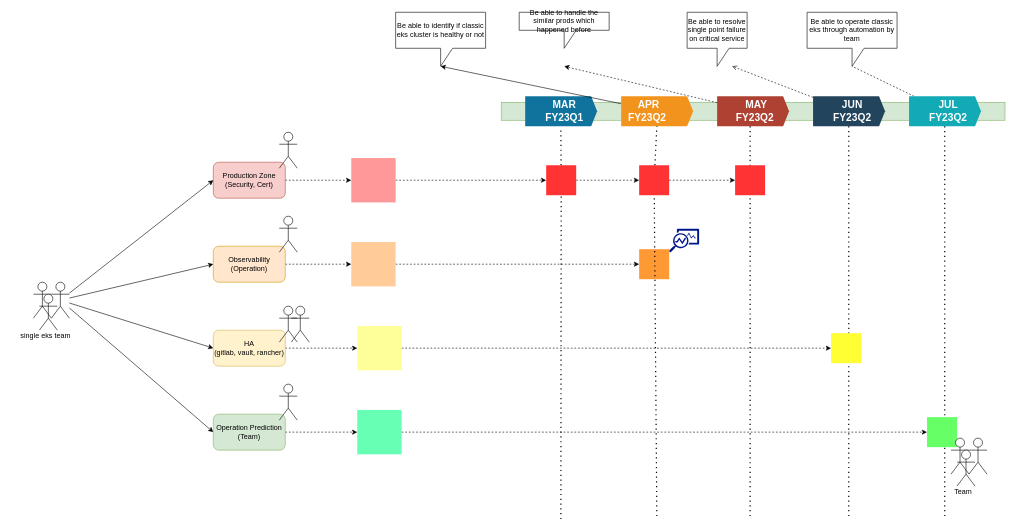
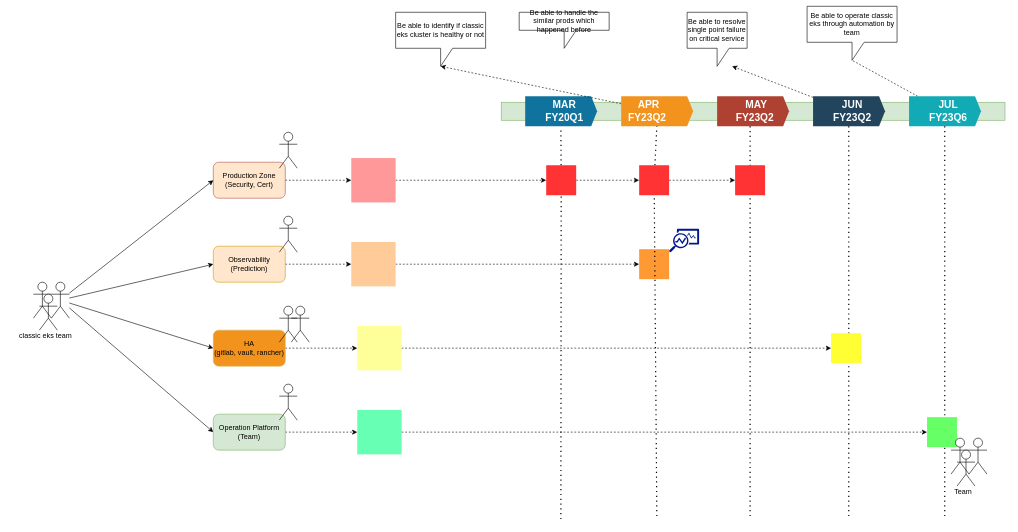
- <mxCell id="49" value="&lt;span style=&quot;background-color: initial;&quot;&gt;Be able to operate classic eks through automation by team&lt;/span&gt;" style="shape=callout;whiteSpace=wrap;html=1;perimeter=calloutPerimeter;fillStyle=auto;align=center;" vertex="1" parent="1"><mxGeometry x="1345" y="20" width="150" height="90" as="geometry" /></mxCell>
+ <mxCell id="49" value="&lt;span style=&quot;background-color: initial;&quot;&gt;Be able to operate classic eks through automation by team&lt;/span&gt;" style="shape=callout;whiteSpace=wrap;html=1;perimeter=calloutPerimeter;fillStyle=auto;align=center;" vertex="1" parent="1"><mxGeometry x="1345" y="10" width="150" height="90" as="geometry" /></mxCell>
- <mxCell id="31" style="edgeStyle=none;rounded=0;orthogonalLoop=1;jettySize=auto;html=1;entryX=0;entryY=0;entryDx=75;entryDy=90;entryPerimeter=0;dashed=1;endArrow=open;" edge="1" parent="1" source="32" target="48"><mxGeometry relative="1" as="geometry" /></mxCell>
+ <mxCell id="31" style="edgeStyle=none;rounded=0;orthogonalLoop=1;jettySize=auto;html=1;entryX=0;entryY=0;entryDx=75;entryDy=90;entryPerimeter=0;dashed=1;" edge="1" parent="1" source="32" target="48"><mxGeometry relative="1" as="geometry" /></mxCell>
- <mxCell id="27" style="edgeStyle=none;rounded=0;orthogonalLoop=1;jettySize=auto;html=1;entryX=0;entryY=0;entryDx=75;entryDy=90;entryPerimeter=0;dashed=0;" edge="1" parent="1" source="28" target="47"><mxGeometry relative="1" as="geometry" /></mxCell>
+ <mxCell id="27" style="edgeStyle=none;rounded=0;orthogonalLoop=1;jettySize=auto;html=1;entryX=0;entryY=0;entryDx=75;entryDy=90;entryPerimeter=0;dashed=1;" edge="1" parent="1" source="28" target="47"><mxGeometry relative="1" as="geometry" /></mxCell>
- <mxCell id="29" style="edgeStyle=none;rounded=0;orthogonalLoop=1;jettySize=auto;html=1;entryX=0;entryY=0;entryDx=75;entryDy=90;entryPerimeter=0;dashed=1;" edge="1" parent="1" source="30" target="46"><mxGeometry relative="1" as="geometry" /></mxCell>
- <mxCell id="26" value="MAR&lt;br&gt;FY23Q1" style="shape=mxgraph.infographic.ribbonSimple;notch1=0;notch2=10;notch=0;html=1;fillColor=#10739E;strokeColor=none;shadow=0;fontSize=17;fontColor=#FFFFFF;align=center;spacingLeft=10;fontStyle=1;fillStyle=auto;" vertex="1" parent="1"><mxGeometry x="875" y="160" width="120" height="50" as="geometry" /></mxCell>
+ <mxCell id="26" value="MAR&lt;br&gt;FY20Q1" style="shape=mxgraph.infographic.ribbonSimple;notch1=0;notch2=10;notch=0;html=1;fillColor=#10739E;strokeColor=none;shadow=0;fontSize=17;fontColor=#FFFFFF;align=center;spacingLeft=10;fontStyle=1;fillStyle=auto;" vertex="1" parent="1"><mxGeometry x="875" y="160" width="120" height="50" as="geometry" /></mxCell>
- <mxCell id="34" value="JUL&lt;br&gt;FY23Q2" style="shape=mxgraph.infographic.ribbonSimple;notch1=0;notch2=10;notch=0;html=1;fillColor=#12AAB5;strokeColor=none;shadow=0;fontSize=17;fontColor=#FFFFFF;align=center;spacingLeft=10;fontStyle=1;fillStyle=auto;" vertex="1" parent="1"><mxGeometry x="1515" y="160" width="120" height="50" as="geometry" /></mxCell>
+ <mxCell id="34" value="JUL&lt;br&gt;FY23Q6" style="shape=mxgraph.infographic.ribbonSimple;notch1=0;notch2=10;notch=0;html=1;fillColor=#12AAB5;strokeColor=none;shadow=0;fontSize=17;fontColor=#FFFFFF;align=center;spacingLeft=10;fontStyle=1;fillStyle=auto;" vertex="1" parent="1"><mxGeometry x="1515" y="160" width="120" height="50" as="geometry" /></mxCell>
- <mxCell id="3" value="Production Zone (Security, Cert)" style="rounded=1;whiteSpace=wrap;html=1;fillColor=#f8cecc;strokeColor=#b85450;" vertex="1" parent="1"><mxGeometry x="355" y="270" width="120" height="60" as="geometry" /></mxCell>
+ <mxCell id="3" value="Production Zone (Security, Cert)" style="rounded=1;whiteSpace=wrap;html=1;fillColor=#ffe6cc;strokeColor=#b85450;" vertex="1" parent="1"><mxGeometry x="355" y="270" width="120" height="60" as="geometry" /></mxCell>
- <mxCell id="16" value="Observability (Operation)" style="rounded=1;whiteSpace=wrap;html=1;fillColor=#ffe6cc;strokeColor=#d79b00;" vertex="1" parent="1"><mxGeometry x="355" y="410" width="120" height="60" as="geometry" /></mxCell>
+ <mxCell id="16" value="Observability (Prediction)" style="rounded=1;whiteSpace=wrap;html=1;fillColor=#ffe6cc;strokeColor=#d79b00;" vertex="1" parent="1"><mxGeometry x="355" y="410" width="120" height="60" as="geometry" /></mxCell>
- <mxCell id="55" value="single eks team" style="text;html=1;align=center;verticalAlign=middle;resizable=0;points=[];autosize=1;strokeColor=none;fillColor=none;" vertex="1" parent="1"><mxGeometry x="20" y="545" width="110" height="30" as="geometry" /></mxCell>
+ <mxCell id="55" value="classic eks team" style="text;html=1;align=center;verticalAlign=middle;resizable=0;points=[];autosize=1;strokeColor=none;fillColor=none;" vertex="1" parent="1"><mxGeometry x="20" y="545" width="110" height="30" as="geometry" /></mxCell>
- <mxCell id="12" value="HA &lt;br&gt;(gitlab, vault, rancher)" style="rounded=1;whiteSpace=wrap;html=1;fillColor=#fff2cc;strokeColor=#d6b656;" vertex="1" parent="1"><mxGeometry x="355" y="550" width="120" height="60" as="geometry" /></mxCell>
+ <mxCell id="12" value="HA &lt;br&gt;(gitlab, vault, rancher)" style="rounded=1;whiteSpace=wrap;html=1;fillColor=#f2931e;strokeColor=#d6b656;" vertex="1" parent="1"><mxGeometry x="355" y="550" width="120" height="60" as="geometry" /></mxCell>
- <mxCell id="14" value="Operation Prediction&lt;br&gt;(Team)" style="rounded=1;whiteSpace=wrap;html=1;fillColor=#d5e8d4;strokeColor=#82b366;" vertex="1" parent="1"><mxGeometry x="355" y="690" width="120" height="60" as="geometry" /></mxCell>
+ <mxCell id="14" value="Operation Platform&lt;br&gt;(Team)" style="rounded=1;whiteSpace=wrap;html=1;fillColor=#d5e8d4;strokeColor=#82b366;" vertex="1" parent="1"><mxGeometry x="355" y="690" width="120" height="60" as="geometry" /></mxCell>
